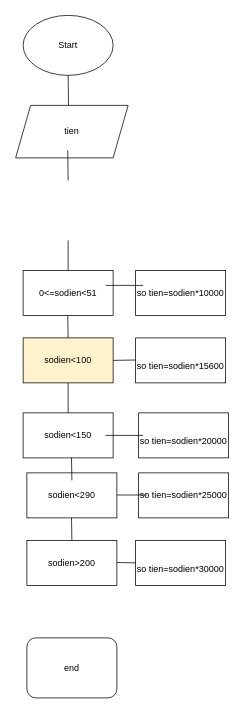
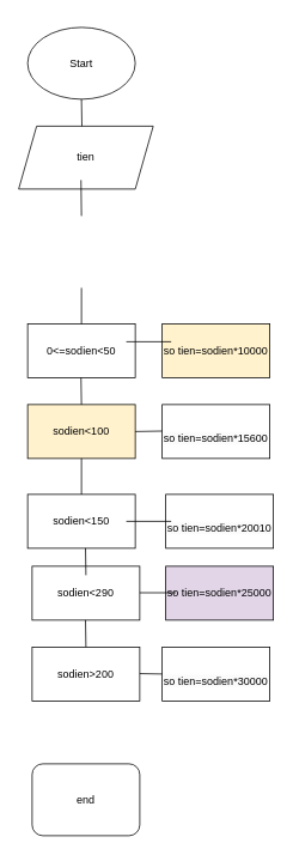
- <mxCell id="2" value="Start" style="ellipse;whiteSpace=wrap;html=1;" parent="1" vertex="1"><mxGeometry x="30" y="20" width="120" height="80" as="geometry" /></mxCell>
+ <mxCell id="2" value="Start" style="ellipse;whiteSpace=wrap;html=1;" parent="1" vertex="1"><mxGeometry x="30" y="30" width="120" height="80" as="geometry" /></mxCell>
- <mxCell id="7" value="0&amp;lt;=sodien&amp;lt;51" style="rounded=0;whiteSpace=wrap;html=1;" parent="1" vertex="1"><mxGeometry x="30" y="360" width="120" height="60" as="geometry" /></mxCell>
+ <mxCell id="7" value="0&amp;lt;=sodien&amp;lt;50" style="rounded=0;whiteSpace=wrap;html=1;" parent="1" vertex="1"><mxGeometry x="30" y="360" width="120" height="60" as="geometry" /></mxCell>
- <mxCell id="8" value="so tien=sodien*10000" style="rounded=0;whiteSpace=wrap;html=1;" parent="1" vertex="1"><mxGeometry x="180" y="360" width="120" height="60" as="geometry" /></mxCell>
+ <mxCell id="8" value="so tien=sodien*10000" style="rounded=0;whiteSpace=wrap;html=1;fillColor=#fff2cc;" parent="1" vertex="1"><mxGeometry x="180" y="360" width="120" height="60" as="geometry" /></mxCell>
- <mxCell id="12" value="&lt;br&gt;&lt;span style=&quot;color: rgb(0, 0, 0); font-family: Helvetica; font-size: 12px; font-style: normal; font-variant-ligatures: normal; font-variant-caps: normal; font-weight: 400; letter-spacing: normal; orphans: 2; text-align: center; text-indent: 0px; text-transform: none; widows: 2; word-spacing: 0px; -webkit-text-stroke-width: 0px; background-color: rgb(251, 251, 251); text-decoration-thickness: initial; text-decoration-style: initial; text-decoration-color: initial; float: none; display: inline !important;&quot;&gt;so tien=sodien*20000&lt;/span&gt;&lt;br&gt;" style="rounded=0;whiteSpace=wrap;html=1;" parent="1" vertex="1"><mxGeometry x="184" y="550" width="120" height="60" as="geometry" /></mxCell>
+ <mxCell id="12" value="&lt;br&gt;&lt;span style=&quot;color: rgb(0, 0, 0); font-family: Helvetica; font-size: 12px; font-style: normal; font-variant-ligatures: normal; font-variant-caps: normal; font-weight: 400; letter-spacing: normal; orphans: 2; text-align: center; text-indent: 0px; text-transform: none; widows: 2; word-spacing: 0px; -webkit-text-stroke-width: 0px; background-color: rgb(251, 251, 251); text-decoration-thickness: initial; text-decoration-style: initial; text-decoration-color: initial; float: none; display: inline !important;&quot;&gt;so tien=sodien*20010&lt;/span&gt;&lt;br&gt;" style="rounded=0;whiteSpace=wrap;html=1;" parent="1" vertex="1"><mxGeometry x="184" y="550" width="120" height="60" as="geometry" /></mxCell>
- <mxCell id="14" value="so tien=sodien*25000" style="rounded=0;whiteSpace=wrap;html=1;" parent="1" vertex="1"><mxGeometry x="184" y="630" width="120" height="60" as="geometry" /></mxCell>
+ <mxCell id="14" value="so tien=sodien*25000" style="rounded=0;whiteSpace=wrap;html=1;fillColor=#e1d5e7;" parent="1" vertex="1"><mxGeometry x="184" y="630" width="120" height="60" as="geometry" /></mxCell>
